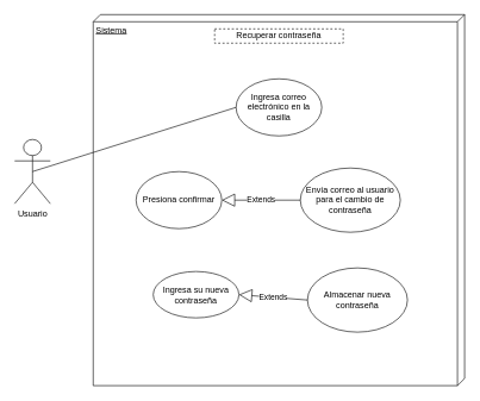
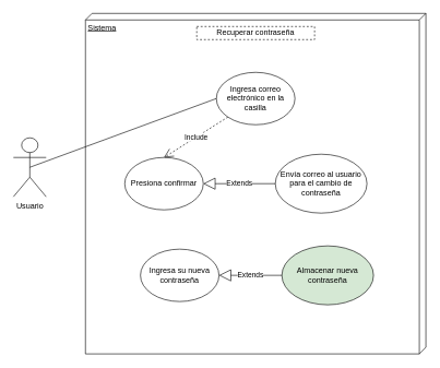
+ <mxCell id="11" value="Include" style="endArrow=open;endSize=12;dashed=1;html=1;rounded=0;exitX=0;exitY=1;exitDx=0;exitDy=0;entryX=0.5;entryY=0;entryDx=0;entryDy=0;" parent="1" source="4" target="7" edge="1"><mxGeometry width="160" relative="1" as="geometry"><mxPoint x="330" y="192" as="sourcePoint" /><mxPoint x="403" y="318" as="targetPoint" /></mxGeometry></mxCell>
- <mxCell id="3" value="Usuario" style="shape=umlActor;verticalLabelPosition=bottom;verticalAlign=top;html=1;" parent="1" vertex="1"><mxGeometry x="20" y="195" width="50" height="90" as="geometry" /></mxCell>
+ <mxCell id="3" value="Usuario" style="shape=umlActor;verticalLabelPosition=bottom;verticalAlign=top;html=1;" parent="1" vertex="1"><mxGeometry x="20" y="210" width="50" height="90" as="geometry" /></mxCell>
- <mxCell id="8" value="Ingresa su nueva contraseña" style="ellipse;whiteSpace=wrap;html=1;" parent="1" vertex="1"><mxGeometry x="214" y="380" width="120" height="65" as="geometry" /></mxCell>
+ <mxCell id="8" value="Ingresa su nueva contraseña" style="ellipse;whiteSpace=wrap;html=1;" parent="1" vertex="1"><mxGeometry x="214" y="380" width="120" height="80" as="geometry" /></mxCell>
- <mxCell id="9" value="Almacenar nueva contraseña" style="ellipse;whiteSpace=wrap;html=1;" parent="1" vertex="1"><mxGeometry x="430" y="375" width="140" height="90" as="geometry" /></mxCell>
+ <mxCell id="9" value="Almacenar nueva contraseña" style="ellipse;whiteSpace=wrap;html=1;fillColor=#d5e8d4;" parent="1" vertex="1"><mxGeometry x="430" y="375" width="140" height="90" as="geometry" /></mxCell>
